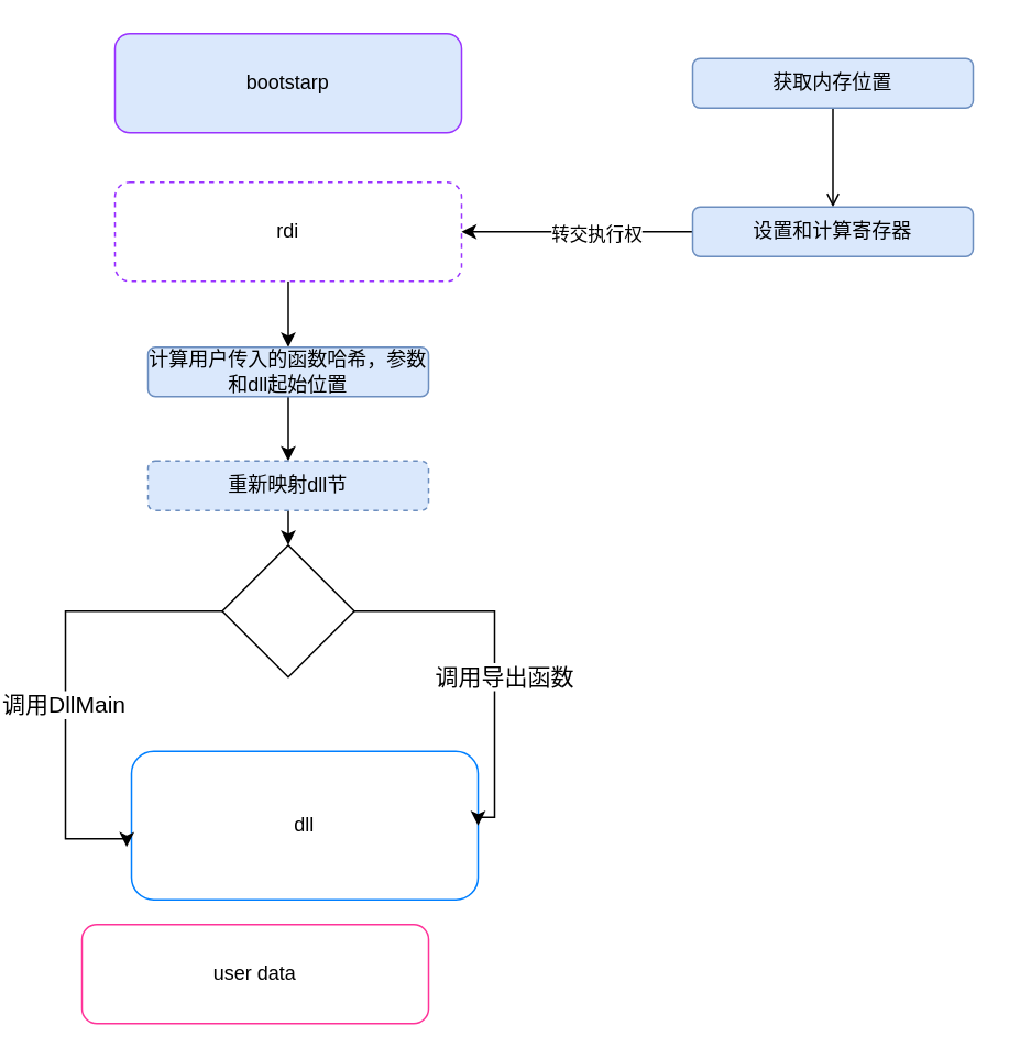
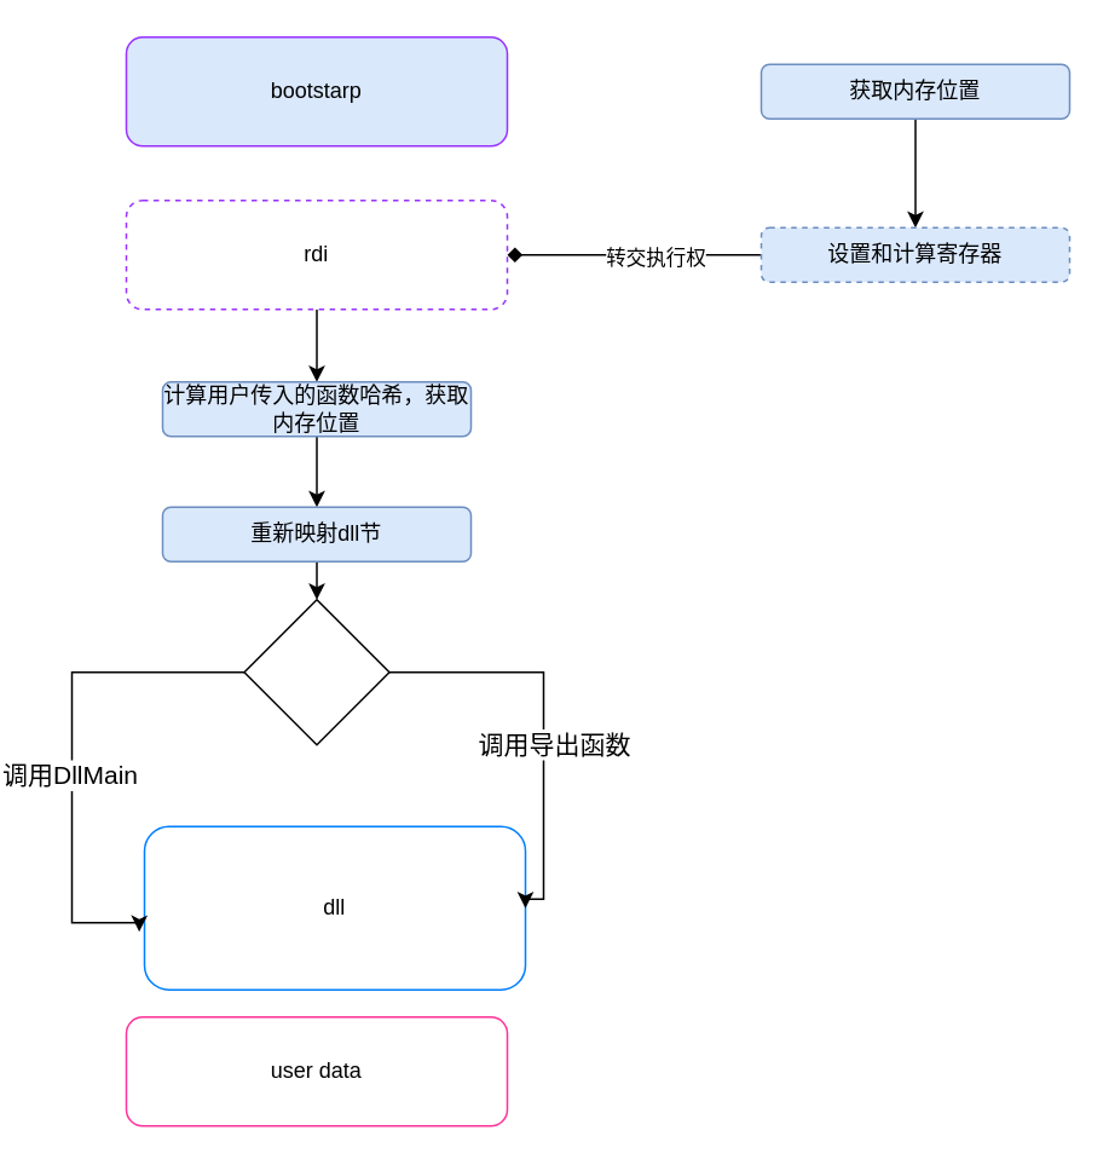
- <mxCell id="7" style="edgeStyle=orthogonalEdgeStyle;rounded=0;orthogonalLoop=1;jettySize=auto;html=1;entryX=0.5;entryY=0;entryDx=0;entryDy=0;endArrow=open;" edge="1" parent="1" source="8" target="11"><mxGeometry relative="1" as="geometry" /></mxCell>
+ <mxCell id="7" style="edgeStyle=orthogonalEdgeStyle;rounded=0;orthogonalLoop=1;jettySize=auto;html=1;entryX=0.5;entryY=0;entryDx=0;entryDy=0;" edge="1" parent="1" source="8" target="11"><mxGeometry relative="1" as="geometry" /></mxCell>
- <mxCell id="9" style="edgeStyle=orthogonalEdgeStyle;rounded=0;orthogonalLoop=1;jettySize=auto;html=1;entryX=1;entryY=0.5;entryDx=0;entryDy=0;" edge="1" parent="1" source="11" target="4"><mxGeometry relative="1" as="geometry" /></mxCell>
+ <mxCell id="9" style="edgeStyle=orthogonalEdgeStyle;rounded=0;orthogonalLoop=1;jettySize=auto;html=1;entryX=1;entryY=0.5;entryDx=0;entryDy=0;endArrow=diamond;" edge="1" parent="1" source="11" target="4"><mxGeometry relative="1" as="geometry" /></mxCell>
- <mxCell id="11" value="设置和计算寄存器" style="rounded=1;whiteSpace=wrap;html=1;fillColor=#dae8fc;strokeColor=#6c8ebf;" vertex="1" parent="1"><mxGeometry x="400" y="125" width="170" height="30" as="geometry" /></mxCell>
+ <mxCell id="11" value="设置和计算寄存器" style="rounded=1;whiteSpace=wrap;html=1;fillColor=#dae8fc;strokeColor=#6c8ebf;dashed=1;" vertex="1" parent="1"><mxGeometry x="400" y="125" width="170" height="30" as="geometry" /></mxCell>
- <mxCell id="13" value="计算用户传入的函数哈希，参数和dll起始位置" style="rounded=1;whiteSpace=wrap;html=1;fillColor=#dae8fc;strokeColor=#6c8ebf;" vertex="1" parent="1"><mxGeometry x="70" y="210" width="170" height="30" as="geometry" /></mxCell>
+ <mxCell id="13" value="计算用户传入的函数哈希，获取内存位置" style="rounded=1;whiteSpace=wrap;html=1;fillColor=#dae8fc;strokeColor=#6c8ebf;" vertex="1" parent="1"><mxGeometry x="70" y="210" width="170" height="30" as="geometry" /></mxCell>
- <mxCell id="15" value="重新映射dll节" style="rounded=1;whiteSpace=wrap;html=1;fillColor=#dae8fc;strokeColor=#6c8ebf;dashed=1;" vertex="1" parent="1"><mxGeometry x="70" y="279" width="170" height="30" as="geometry" /></mxCell>
+ <mxCell id="15" value="重新映射dll节" style="rounded=1;whiteSpace=wrap;html=1;fillColor=#dae8fc;strokeColor=#6c8ebf;" vertex="1" parent="1"><mxGeometry x="70" y="279" width="170" height="30" as="geometry" /></mxCell>
- <mxCell id="6" value="user data" style="rounded=1;whiteSpace=wrap;html=1;strokeColor=#FF3399;" vertex="1" parent="1"><mxGeometry x="30" y="560" width="210" height="60" as="geometry" /></mxCell>
+ <mxCell id="6" value="user data" style="rounded=1;whiteSpace=wrap;html=1;strokeColor=#FF3399;" vertex="1" parent="1"><mxGeometry x="50" y="560" width="210" height="60" as="geometry" /></mxCell>
